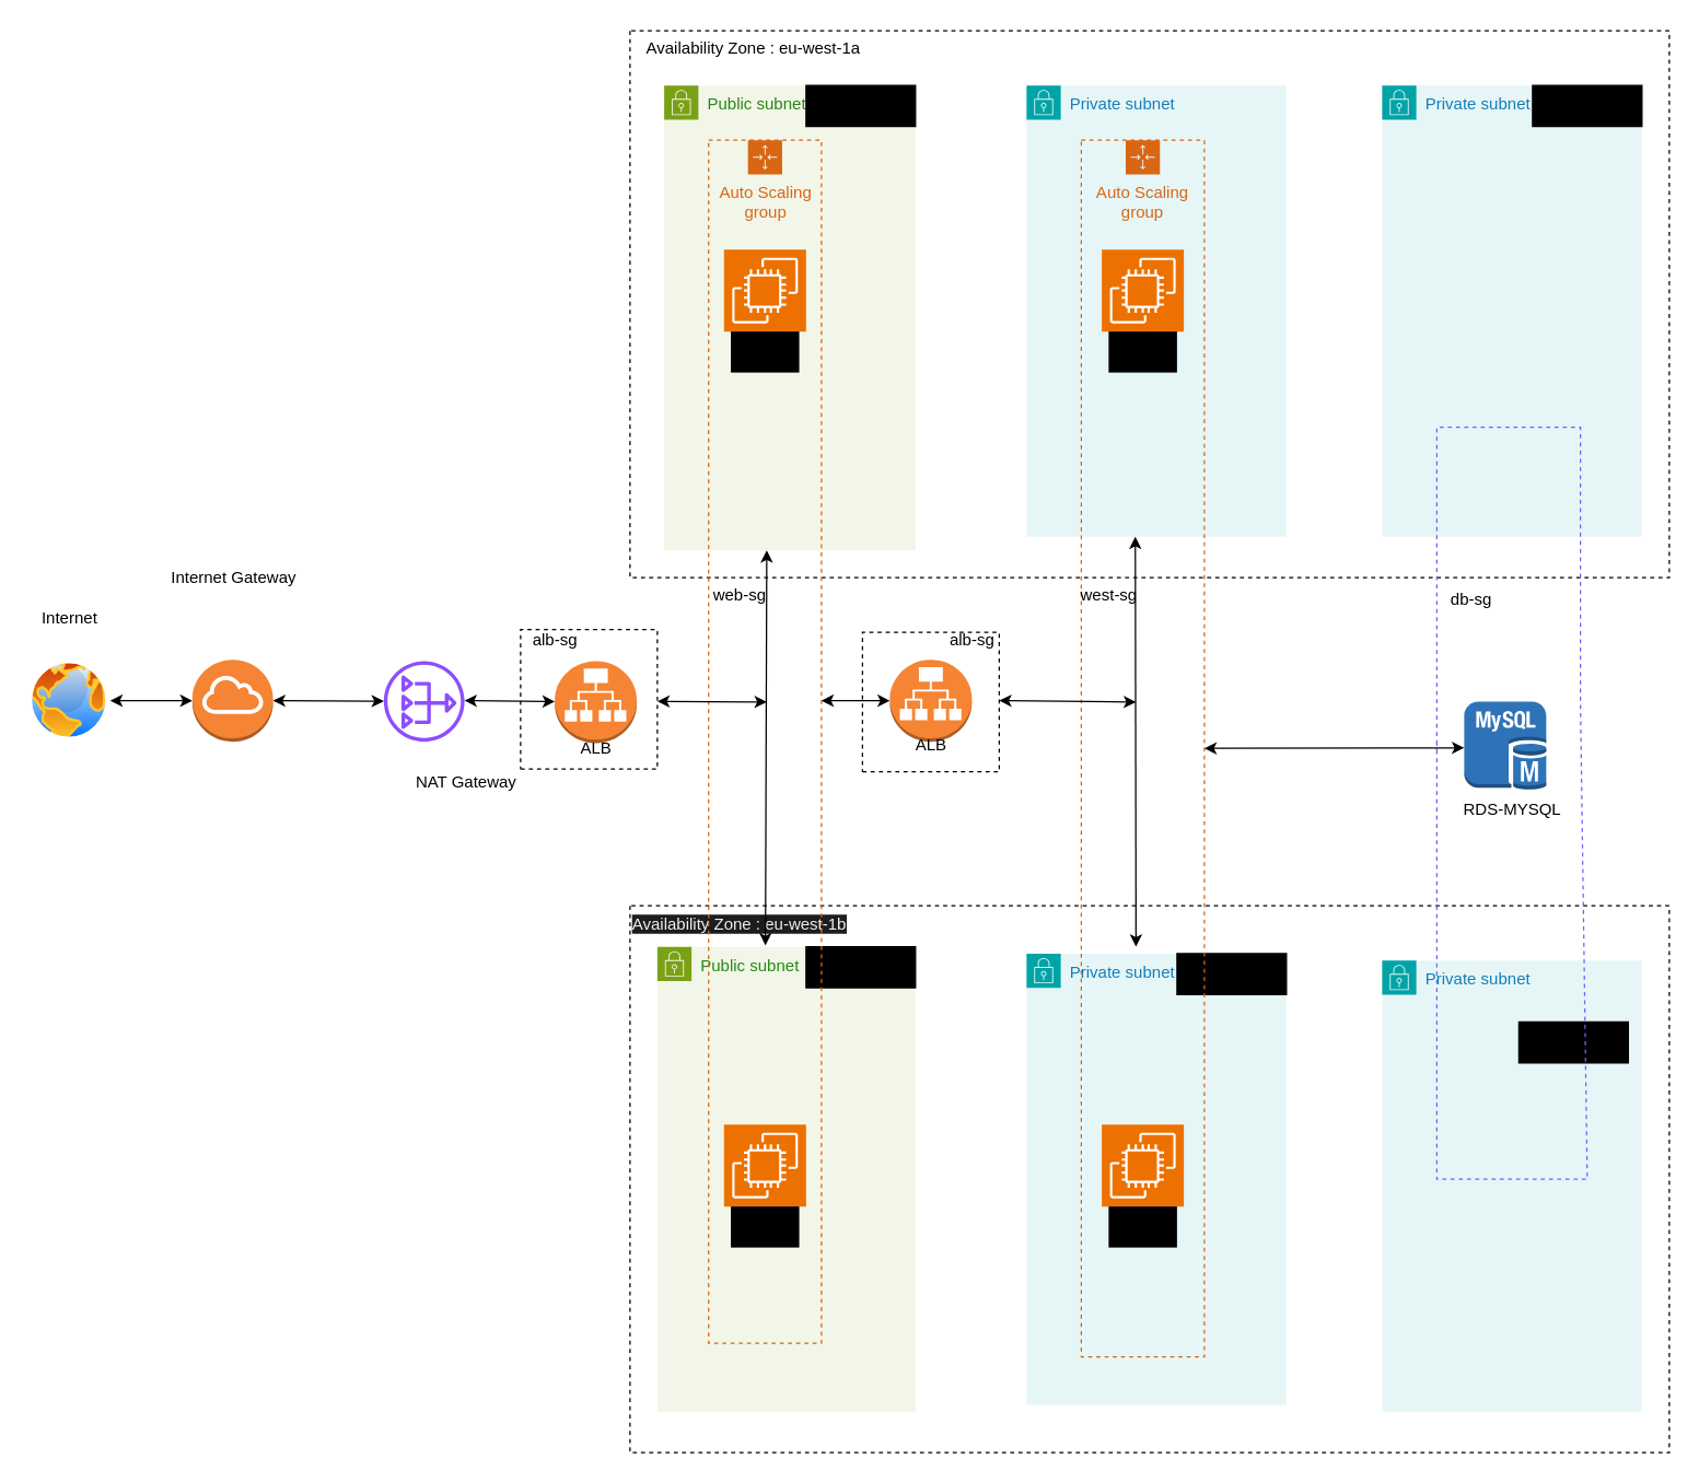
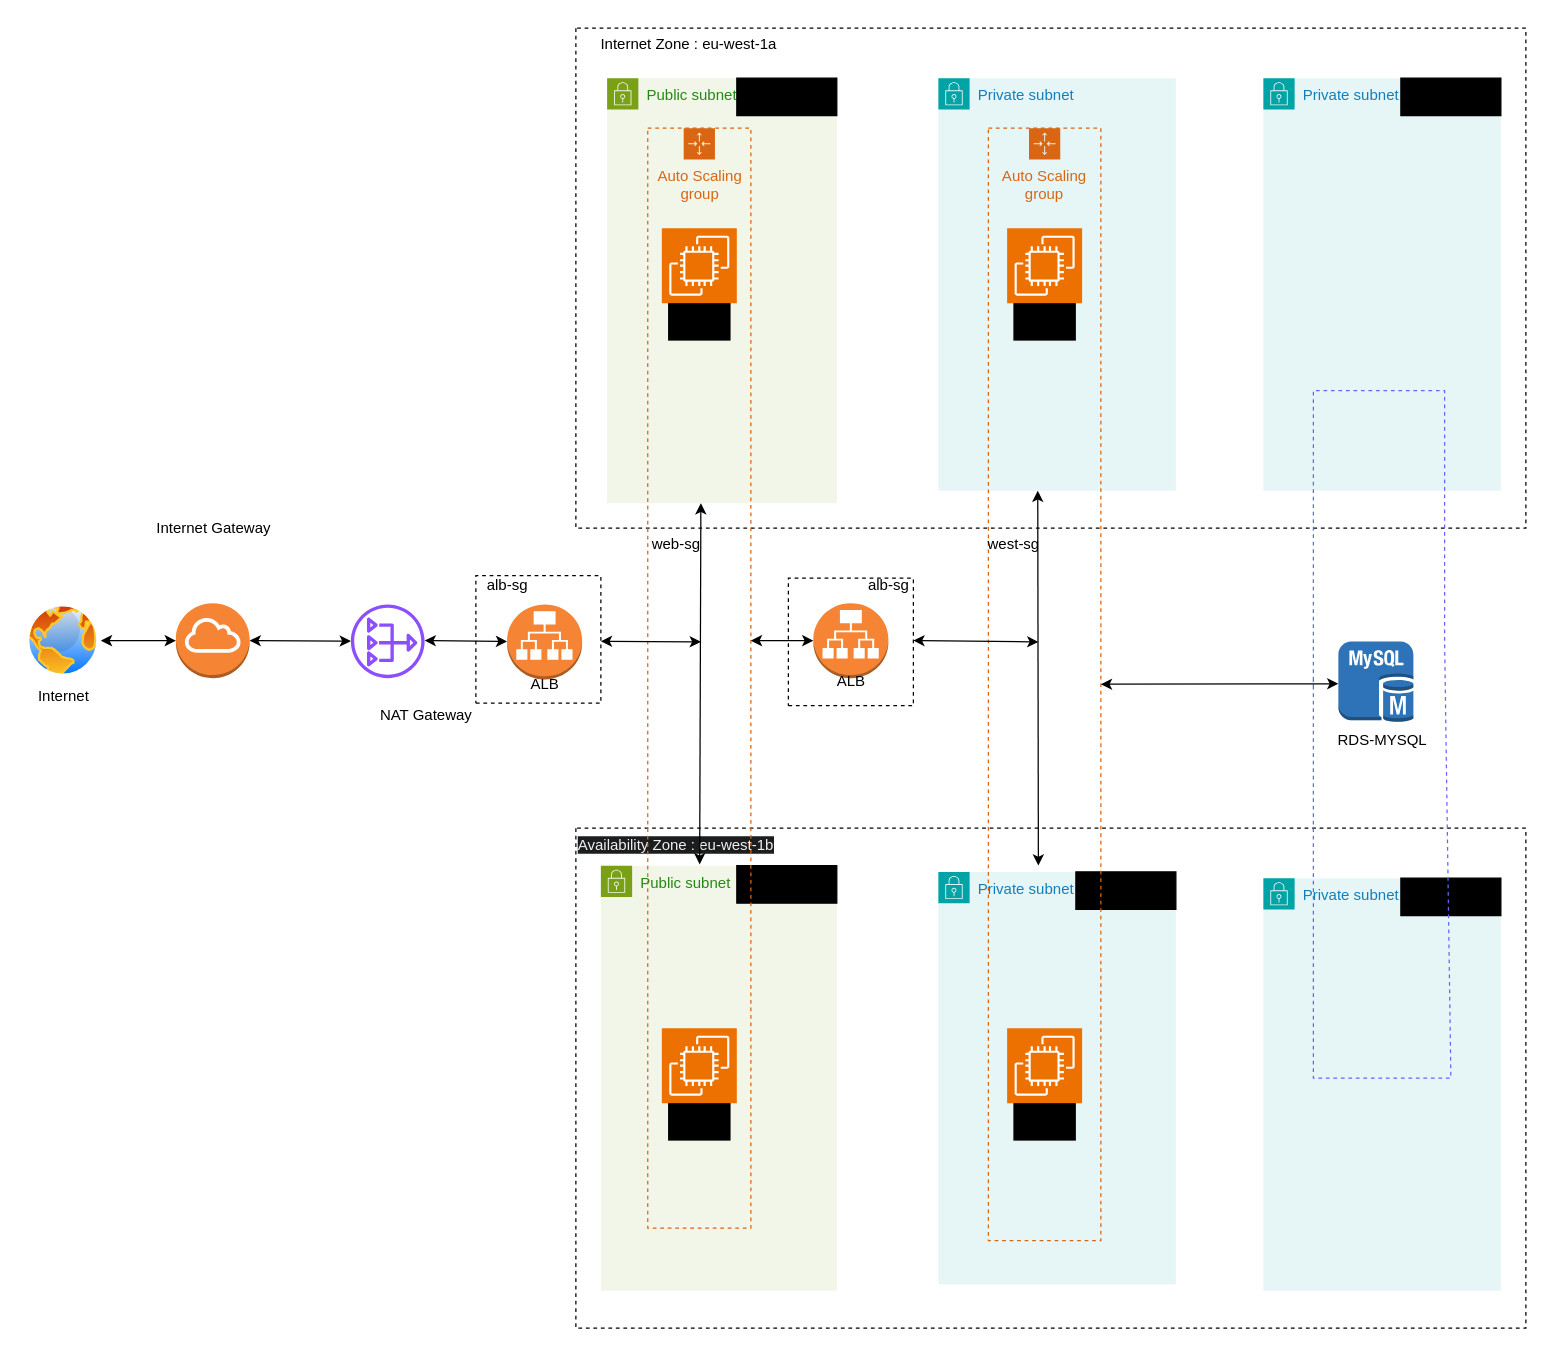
- <mxCell id="10" value="Availability Zone : eu-west-1a" style="text;html=1;align=center;verticalAlign=middle;resizable=0;points=[];autosize=1;strokeColor=none;fillColor=none;" vertex="1" parent="1"><mxGeometry x="460" y="20" width="180" height="30" as="geometry" /></mxCell>
+ <mxCell id="10" value="Internet Zone : eu-west-1a" style="text;html=1;align=center;verticalAlign=middle;resizable=0;points=[];autosize=1;strokeColor=none;fillColor=none;" vertex="1" parent="1"><mxGeometry x="460" y="20" width="180" height="30" as="geometry" /></mxCell>
- <mxCell id="55" value="db-sg" style="text;html=1;align=center;verticalAlign=middle;resizable=0;points=[];autosize=1;strokeColor=none;fillColor=none;" vertex="1" parent="1"><mxGeometry x="1050" y="423" width="50" height="30" as="geometry" /></mxCell>
- <mxCell id="3" value="Internet" style="text;html=1;align=center;verticalAlign=middle;resizable=0;points=[];autosize=1;strokeColor=none;fillColor=none;" vertex="1" parent="1"><mxGeometry x="20" y="437" width="60" height="30" as="geometry" /></mxCell>
+ <mxCell id="3" value="Internet" style="text;html=1;align=center;verticalAlign=middle;resizable=0;points=[];autosize=1;strokeColor=none;fillColor=none;" vertex="1" parent="1"><mxGeometry x="20" y="542" width="60" height="30" as="geometry" /></mxCell>
- <mxCell id="50" value="10.0.6.0/24" style="text;html=1;align=center;verticalAlign=middle;resizable=0;points=[];autosize=1;strokeColor=#000000;fillColor=#000000;" vertex="1" parent="49"><mxGeometry x="100" y="45" width="80" height="30" as="geometry" /></mxCell>
+ <mxCell id="50" value="10.0.6.0/24" style="text;html=1;align=center;verticalAlign=middle;resizable=0;points=[];autosize=1;strokeColor=#000000;fillColor=#000000;" vertex="1" parent="49"><mxGeometry x="110" width="80" height="30" as="geometry" /></mxCell>
